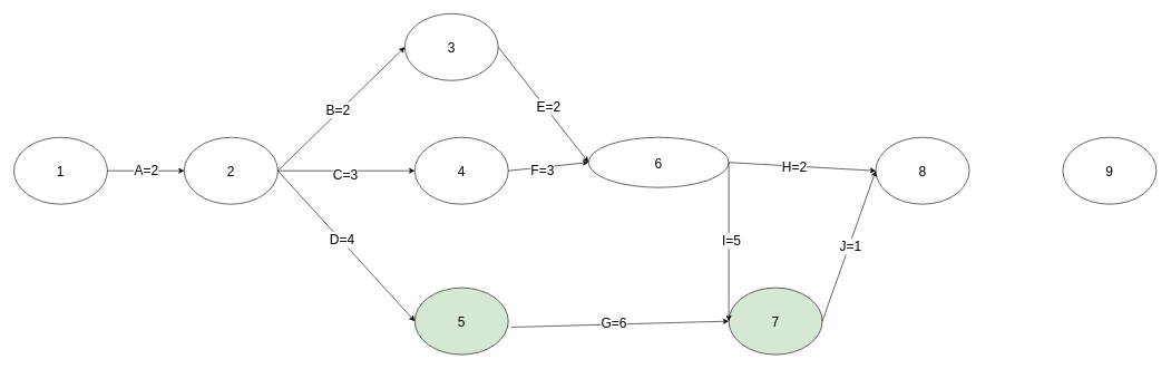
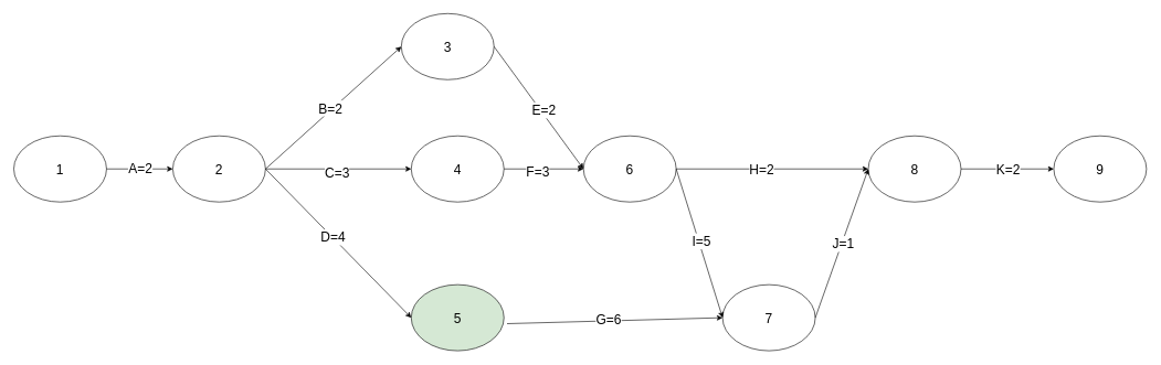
- <mxCell id="4" value="6" style="ellipse;whiteSpace=wrap;html=1;fontSize=20;" vertex="1" parent="1"><mxGeometry x="880" y="205" width="210" height="75" as="geometry" /></mxCell>
+ <mxCell id="4" value="6" style="ellipse;whiteSpace=wrap;html=1;fontSize=20;" vertex="1" parent="1"><mxGeometry x="880" y="205" width="140" height="100" as="geometry" /></mxCell>
- <mxCell id="7" value="2" style="ellipse;whiteSpace=wrap;html=1;fontSize=20;" vertex="1" parent="1"><mxGeometry x="275" y="205" width="140" height="100" as="geometry" /></mxCell>
+ <mxCell id="7" value="2" style="ellipse;whiteSpace=wrap;html=1;fontSize=20;" vertex="1" parent="1"><mxGeometry x="260" y="205" width="140" height="100" as="geometry" /></mxCell>
+ <mxCell id="31" value="" style="endArrow=classic;html=1;rounded=0;exitX=1;exitY=0.5;exitDx=0;exitDy=0;" edge="1" parent="1" source="8" target="3"><mxGeometry width="50" height="50" relative="1" as="geometry"><mxPoint x="827" y="590" as="sourcePoint" /><mxPoint x="1000" y="385" as="targetPoint" /><Array as="points" /></mxGeometry></mxCell>
+ <mxCell id="32" value="K=2" style="edgeLabel;html=1;align=center;verticalAlign=middle;resizable=0;points=[];fontSize=20;" vertex="1" connectable="0" parent="31"><mxGeometry x="-0.006" y="1" relative="1" as="geometry"><mxPoint y="1" as="offset" /></mxGeometry></mxCell>
- <mxCell id="5" value="7" style="ellipse;whiteSpace=wrap;html=1;fontSize=20;fillColor=#d5e8d4;" vertex="1" parent="1"><mxGeometry x="1090" y="430" width="140" height="100" as="geometry" /></mxCell>
+ <mxCell id="5" value="7" style="ellipse;whiteSpace=wrap;html=1;fontSize=20;" vertex="1" parent="1"><mxGeometry x="1090" y="430" width="140" height="100" as="geometry" /></mxCell>
